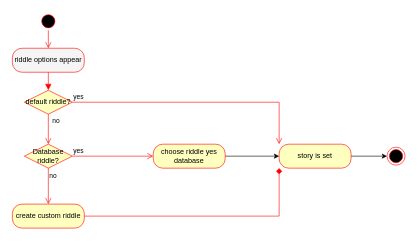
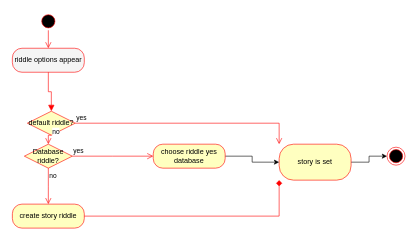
- <mxCell id="3" value="default riddle?" style="rhombus;whiteSpace=wrap;html=1;fontColor=#000000;fillColor=#ffffc0;strokeColor=#ff0000;" vertex="1" parent="1"><mxGeometry x="40" y="150" width="80" height="40" as="geometry" /></mxCell>
+ <mxCell id="3" value="default riddle?" style="rhombus;whiteSpace=wrap;html=1;fontColor=#000000;fillColor=#ffffc0;strokeColor=#ff0000;" vertex="1" parent="1"><mxGeometry x="45" y="185" width="80" height="40" as="geometry" /></mxCell>
- <mxCell id="12" value="story is set" style="rounded=1;whiteSpace=wrap;html=1;arcSize=40;fontColor=#000000;fillColor=#ffffc0;strokeColor=#ff0000;" vertex="1" parent="1"><mxGeometry x="465" y="240" width="120" height="40" as="geometry" /></mxCell>
+ <mxCell id="12" value="story is set" style="rounded=1;whiteSpace=wrap;html=1;arcSize=40;fontColor=#000000;fillColor=#ffffc0;strokeColor=#ff0000;" vertex="1" parent="1"><mxGeometry x="465" y="240" width="120" height="60" as="geometry" /></mxCell>
- <mxCell id="9" value="create custom riddle" style="rounded=1;whiteSpace=wrap;html=1;arcSize=40;fontColor=#000000;fillColor=#ffffc0;strokeColor=#ff0000;" vertex="1" parent="1"><mxGeometry x="20" y="340" width="120" height="40" as="geometry" /></mxCell>
+ <mxCell id="9" value="create story riddle" style="rounded=1;whiteSpace=wrap;html=1;arcSize=40;fontColor=#000000;fillColor=#ffffc0;strokeColor=#ff0000;" vertex="1" parent="1"><mxGeometry x="20" y="340" width="120" height="40" as="geometry" /></mxCell>
